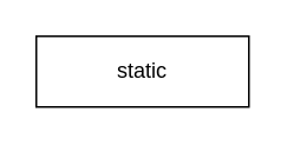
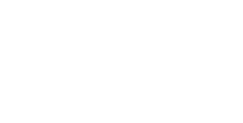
- <mxCell id="2" value="static" style="rounded=0;whiteSpace=wrap;html=1;fillColor=default;" vertex="1" parent="1"><mxGeometry x="20" y="20" width="120" height="40" as="geometry" /></mxCell>
